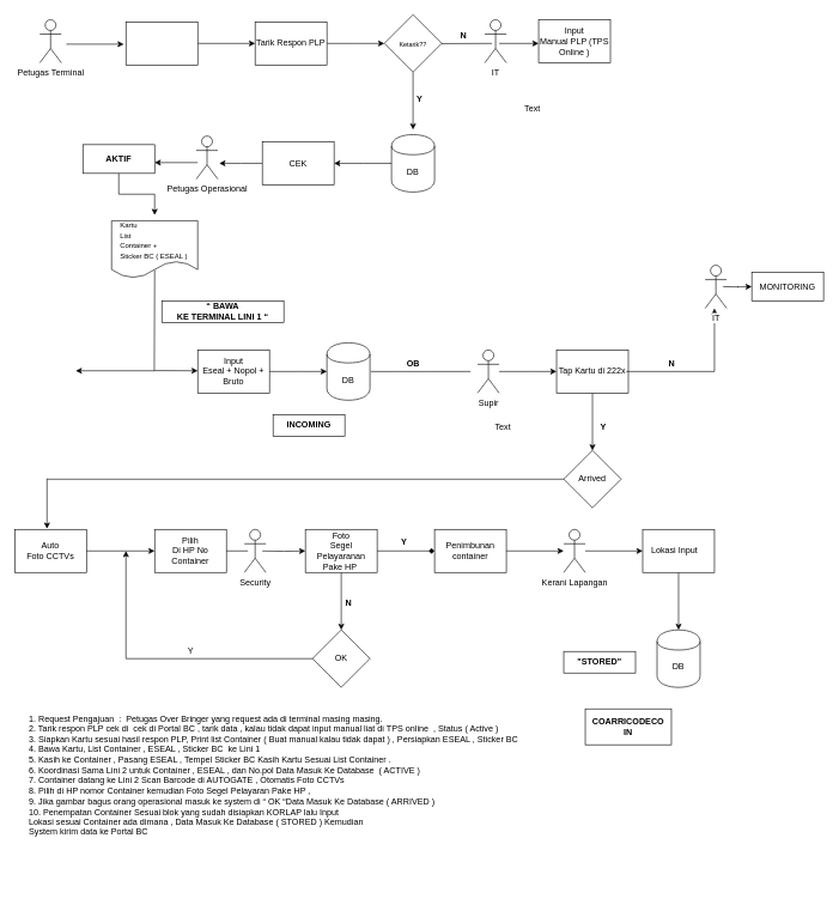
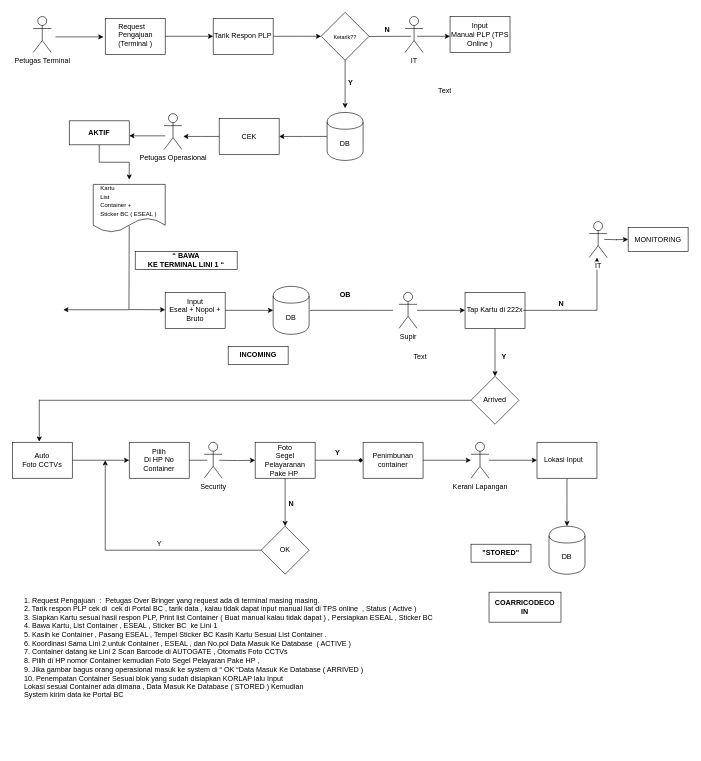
+ <mxCell id="8" value="Request&lt;br&gt;Pengajuan&lt;br&gt;(Terminal )" style="text;html=1;" vertex="1" parent="1"><mxGeometry x="195" y="30" width="60" height="40" as="geometry" /></mxCell>
- <mxCell id="72" value="OB" style="text;html=1;align=center;verticalAlign=middle;resizable=0;points=[];autosize=1;fontStyle=1" vertex="1" parent="1"><mxGeometry x="560" y="497" width="30" height="20" as="geometry" /></mxCell>
+ <mxCell id="72" value="OB" style="text;html=1;align=center;verticalAlign=middle;resizable=0;points=[];autosize=1;fontStyle=1" vertex="1" parent="1"><mxGeometry x="560" y="482" width="30" height="20" as="geometry" /></mxCell>
